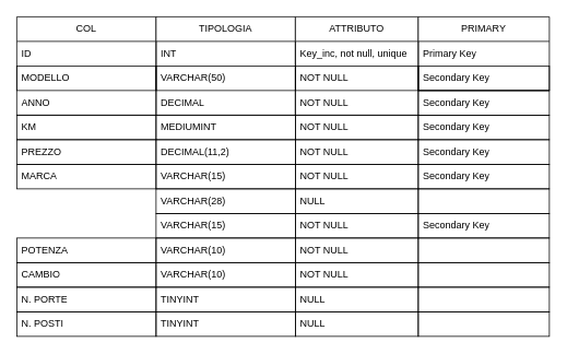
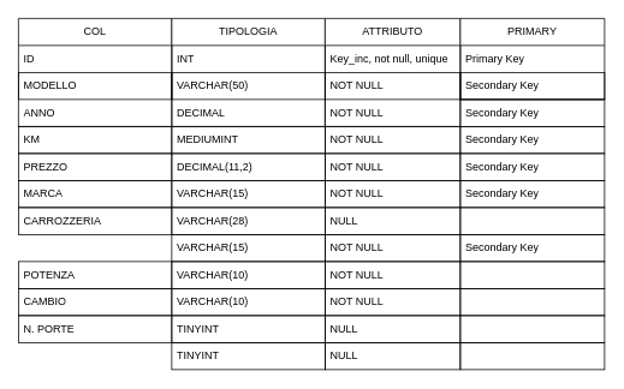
+ <mxCell id="25" value="CARROZZERIA" style="text;strokeColor=default;fillColor=none;align=left;verticalAlign=middle;spacingLeft=4;spacingRight=4;overflow=hidden;points=[[0,0.5],[1,0.5]];portConstraint=eastwest;rotatable=0;whiteSpace=wrap;html=1;" vertex="1" parent="1"><mxGeometry x="20" y="230" width="170" height="30" as="geometry" /></mxCell>
- <mxCell id="28" value="N. POSTI" style="text;strokeColor=default;fillColor=none;align=left;verticalAlign=middle;spacingLeft=4;spacingRight=4;overflow=hidden;points=[[0,0.5],[1,0.5]];portConstraint=eastwest;rotatable=0;whiteSpace=wrap;html=1;" vertex="1" parent="1"><mxGeometry x="20" y="380" width="170" height="30" as="geometry" /></mxCell>
